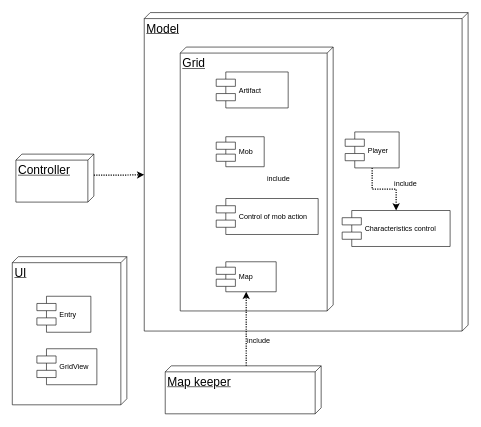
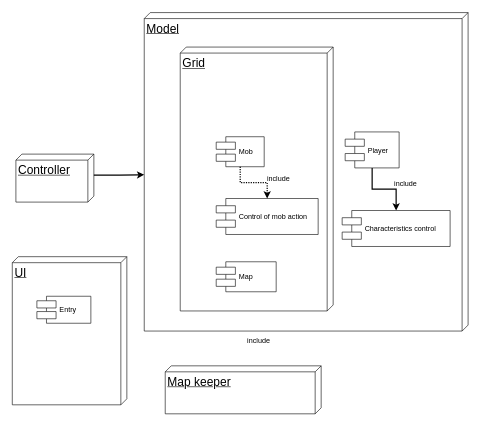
- <mxCell id="9" value="Artifact" style="shape=component;align=left;spacingLeft=36;" parent="1" vertex="1"><mxGeometry x="360" y="119" width="120" height="60" as="geometry" /></mxCell>
- <mxCell id="6" style="edgeStyle=orthogonalEdgeStyle;rounded=0;orthogonalLoop=1;jettySize=auto;html=1;exitX=0;exitY=0;exitDx=35;exitDy=0;exitPerimeter=0;entryX=0;entryY=0;entryDx=270.5;entryDy=540;entryPerimeter=0;dashed=1;dashPattern=1 1;strokeWidth=2;" edge="1" parent="1" source="7" target="8"><mxGeometry relative="1" as="geometry" /></mxCell>
+ <mxCell id="6" style="edgeStyle=orthogonalEdgeStyle;rounded=0;orthogonalLoop=1;jettySize=auto;html=1;exitX=0;exitY=0;exitDx=35;exitDy=0;exitPerimeter=0;entryX=0;entryY=0;entryDx=270.5;entryDy=540;entryPerimeter=0;dashed=0;dashPattern=1 1;strokeWidth=2;" edge="1" parent="1" source="7" target="8"><mxGeometry relative="1" as="geometry" /></mxCell>
+ <mxCell id="13" style="edgeStyle=orthogonalEdgeStyle;rounded=0;orthogonalLoop=1;jettySize=auto;html=1;exitX=0.5;exitY=1;exitDx=0;exitDy=0;entryX=0.5;entryY=0;entryDx=0;entryDy=0;dashed=1;dashPattern=1 1;strokeWidth=2;" parent="1" source="10" target="12" edge="1"><mxGeometry relative="1" as="geometry" /></mxCell>
- <mxCell id="2" style="edgeStyle=orthogonalEdgeStyle;rounded=0;orthogonalLoop=1;jettySize=auto;html=1;exitX=0.5;exitY=1;exitDx=0;exitDy=0;dashed=1;dashPattern=1 1;strokeWidth=2;" parent="1" source="3" target="4" edge="1"><mxGeometry relative="1" as="geometry" /></mxCell>
+ <mxCell id="2" style="edgeStyle=orthogonalEdgeStyle;rounded=0;orthogonalLoop=1;jettySize=auto;html=1;exitX=0.5;exitY=1;exitDx=0;exitDy=0;dashed=0;dashPattern=1 1;strokeWidth=2;" parent="1" source="3" target="4" edge="1"><mxGeometry relative="1" as="geometry" /></mxCell>
- <mxCell id="21" value="Entry" style="shape=component;align=left;spacingLeft=36;" vertex="1" parent="19"><mxGeometry x="41" y="66" width="90" height="60" as="geometry" /></mxCell>
+ <mxCell id="21" value="Entry" style="shape=component;align=left;spacingLeft=36;" vertex="1" parent="19"><mxGeometry x="41" y="66" width="90" height="45" as="geometry" /></mxCell>
- <mxCell id="16" style="edgeStyle=orthogonalEdgeStyle;rounded=0;orthogonalLoop=1;jettySize=auto;html=1;exitX=0;exitY=0;exitDx=0;exitDy=125;exitPerimeter=0;dashed=1;dashPattern=1 1;strokeWidth=2;" parent="1" source="11" target="15" edge="1"><mxGeometry relative="1" as="geometry" /></mxCell>
- <mxCell id="22" value="GridView" style="shape=component;align=left;spacingLeft=36;" vertex="1" parent="19"><mxGeometry x="41" y="153.5" width="100" height="60" as="geometry" /></mxCell>
